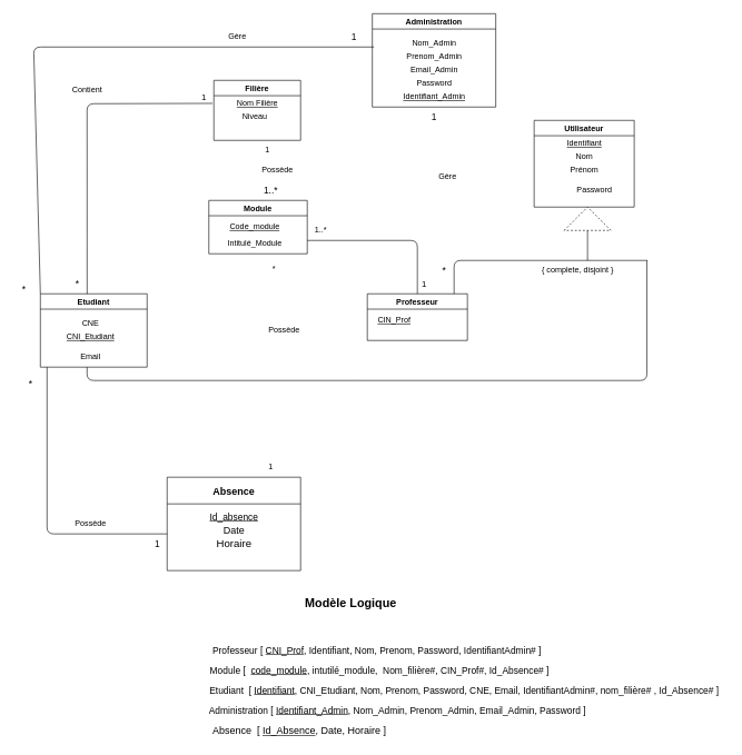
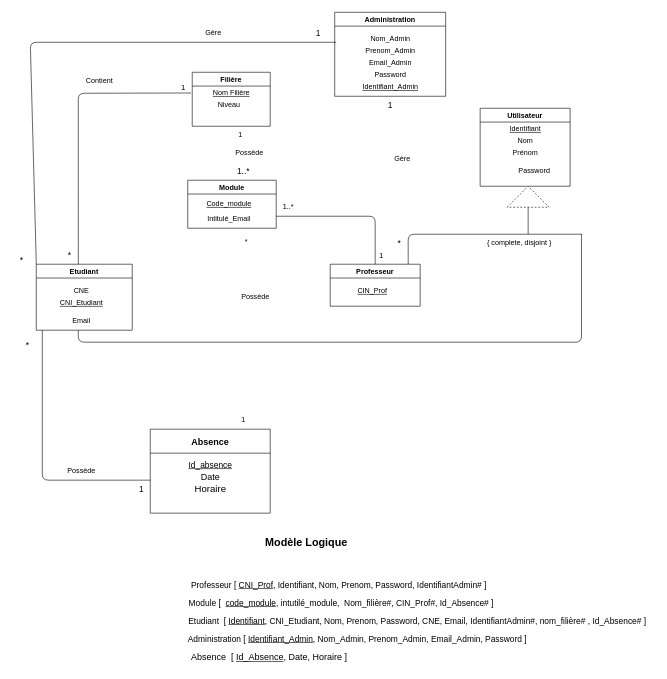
- <mxCell id="32" value="Contient" style="text;html=1;align=center;verticalAlign=middle;resizable=0;points=[];autosize=1;strokeColor=none;fillColor=none;" parent="1" vertex="1"><mxGeometry x="95" y="120" width="70" height="30" as="geometry" /></mxCell>
+ <mxCell id="32" value="Contient" style="text;html=1;align=center;verticalAlign=middle;resizable=0;points=[];autosize=1;strokeColor=none;fillColor=none;" parent="1" vertex="1"><mxGeometry x="130" y="120" width="70" height="30" as="geometry" /></mxCell>
- <mxCell id="13" value="Intitulé_Module" style="text;html=1;align=center;verticalAlign=middle;resizable=0;points=[];autosize=1;strokeColor=none;fillColor=none;" parent="11" vertex="1"><mxGeometry x="18.75" y="50" width="100" height="30" as="geometry" /></mxCell>
+ <mxCell id="13" value="Intitulé_Email" style="text;html=1;align=center;verticalAlign=middle;resizable=0;points=[];autosize=1;strokeColor=none;fillColor=none;" parent="11" vertex="1"><mxGeometry x="18.75" y="50" width="100" height="30" as="geometry" /></mxCell>
- <mxCell id="10" value="&lt;u&gt;CIN_Prof&lt;/u&gt;" style="text;html=1;align=center;verticalAlign=middle;resizable=0;points=[];autosize=1;strokeColor=none;fillColor=none;" parent="9" vertex="1"><mxGeometry x="5" y="25" width="70" height="30" as="geometry" /></mxCell>
+ <mxCell id="10" value="&lt;u&gt;CIN_Prof&lt;/u&gt;" style="text;html=1;align=center;verticalAlign=middle;resizable=0;points=[];autosize=1;strokeColor=none;fillColor=none;" parent="9" vertex="1"><mxGeometry x="35" y="30" width="70" height="30" as="geometry" /></mxCell>
- <mxCell id="54" value="&lt;font style=&quot;font-size: 18px;&quot;&gt;&lt;b style=&quot;&quot;&gt;Modèle Logique&lt;/b&gt;&lt;/font&gt;" style="text;html=1;align=center;verticalAlign=middle;resizable=0;points=[];autosize=1;strokeColor=none;fillColor=none;" vertex="1" parent="1"><mxGeometry x="445" y="885" width="160" height="40" as="geometry" /></mxCell>
+ <mxCell id="54" value="&lt;font style=&quot;font-size: 18px;&quot;&gt;&lt;b style=&quot;&quot;&gt;Modèle Logique&lt;/b&gt;&lt;/font&gt;" style="text;html=1;align=center;verticalAlign=middle;resizable=0;points=[];autosize=1;strokeColor=none;fillColor=none;" vertex="1" parent="1"><mxGeometry x="430" y="885" width="160" height="40" as="geometry" /></mxCell>
